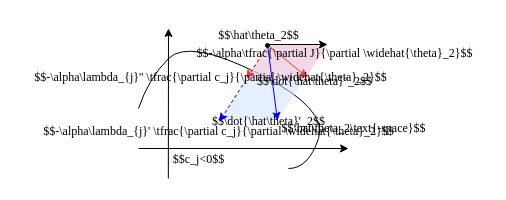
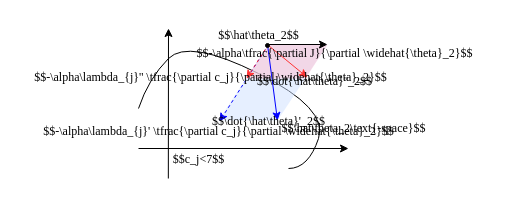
- <mxCell id="23" value="$$c_j&amp;lt;0$$" style="text;html=1;align=center;verticalAlign=middle;resizable=0;points=[];autosize=1;strokeColor=none;fillColor=none;fontSize=12;horizontal=1;fontFamily=Times New Roman;" parent="15" vertex="1"><mxGeometry x="163" y="144" width="70" height="30" as="geometry" /></mxCell>
+ <mxCell id="23" value="$$c_j&amp;lt;7$$" style="text;html=1;align=center;verticalAlign=middle;resizable=0;points=[];autosize=1;strokeColor=none;fillColor=none;fontSize=12;horizontal=1;fontFamily=Times New Roman;" parent="15" vertex="1"><mxGeometry x="163" y="144" width="70" height="30" as="geometry" /></mxCell>
